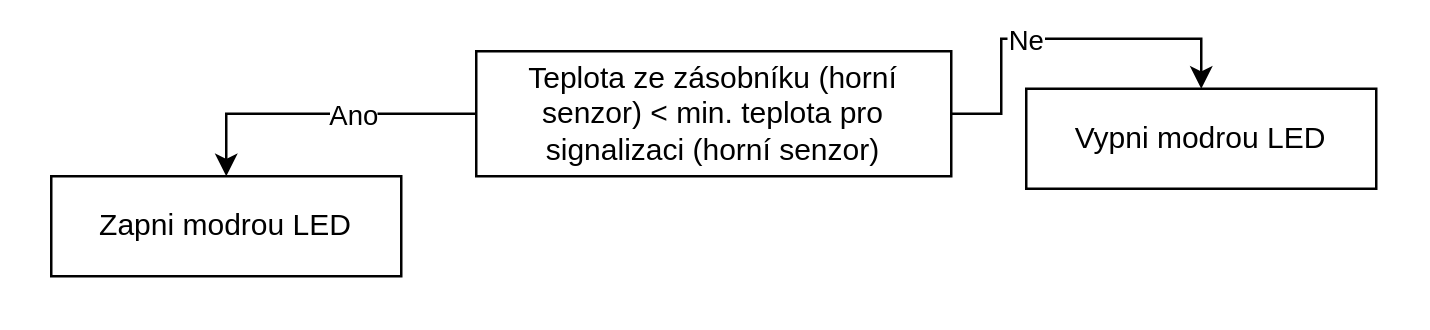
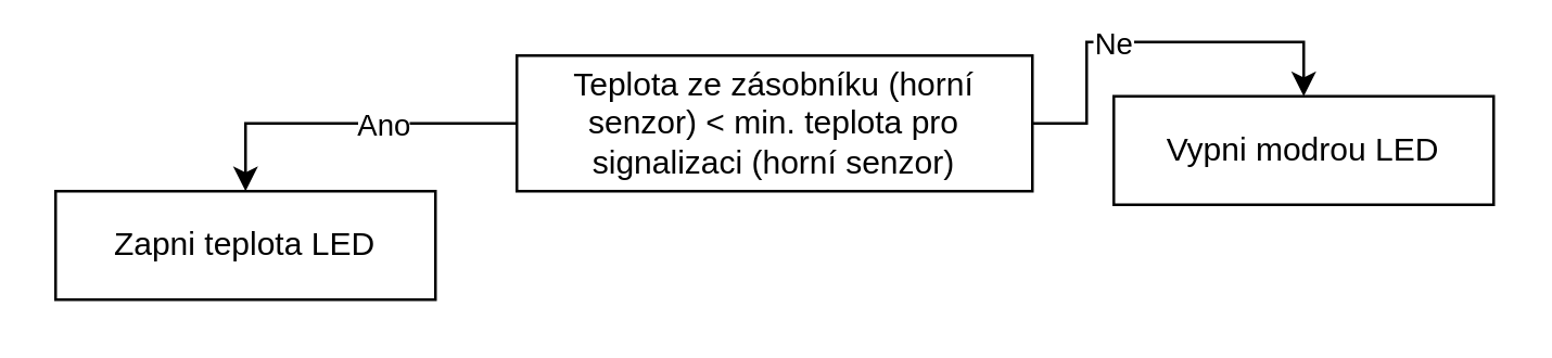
- <mxCell id="7" value="Zapni modrou LED" style="rounded=0;whiteSpace=wrap;html=1;" parent="1" vertex="1"><mxGeometry x="20" y="70" width="140" height="40" as="geometry" /></mxCell>
+ <mxCell id="7" value="Zapni teplota LED" style="rounded=0;whiteSpace=wrap;html=1;" parent="1" vertex="1"><mxGeometry x="20" y="70" width="140" height="40" as="geometry" /></mxCell>
